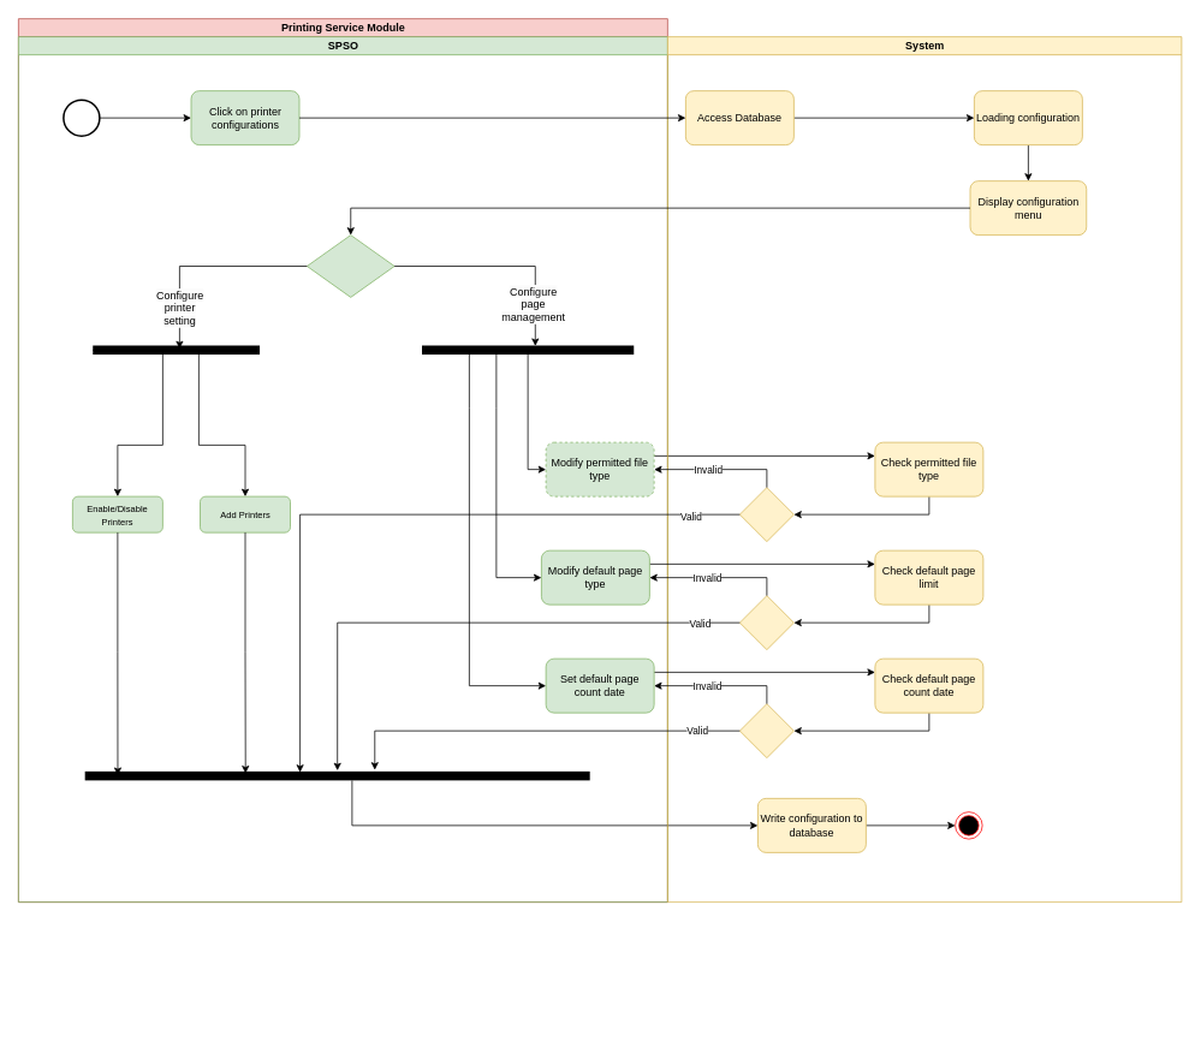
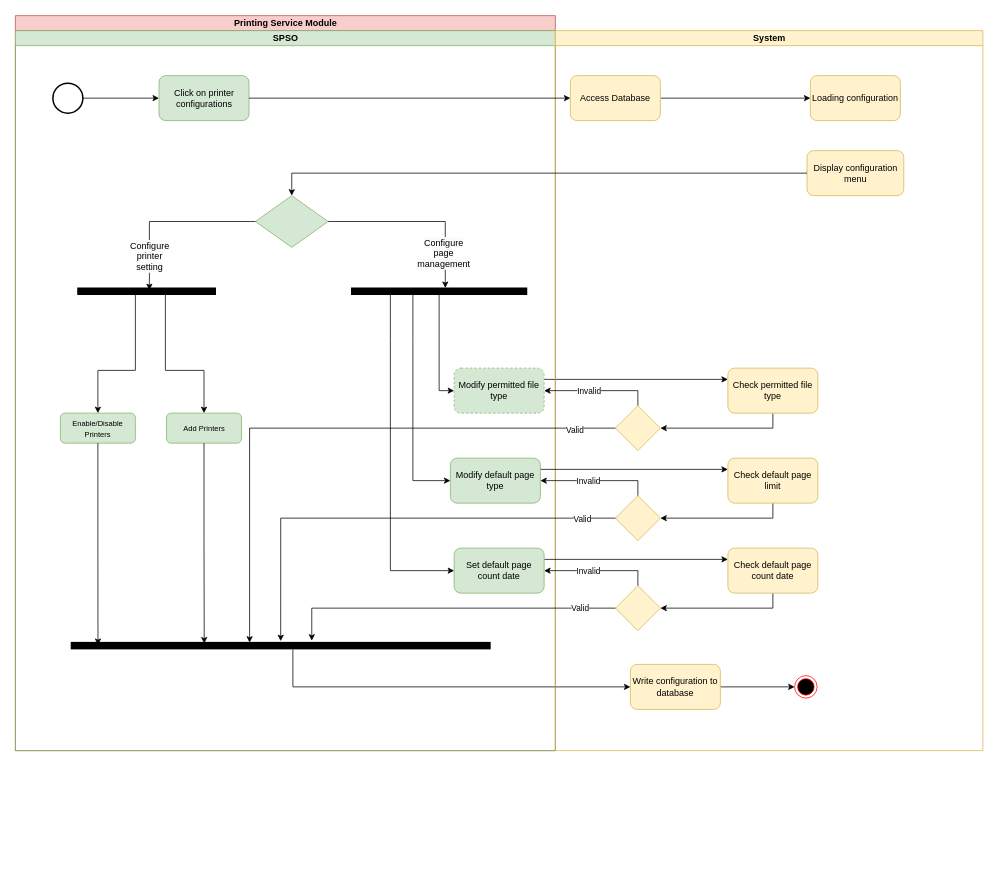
- <mxCell id="24" style="edgeStyle=orthogonalEdgeStyle;rounded=0;orthogonalLoop=1;jettySize=auto;html=1;entryX=0.5;entryY=0;entryDx=0;entryDy=0;" edge="1" parent="14" source="25" target="26"><mxGeometry relative="1" as="geometry" /></mxCell>
